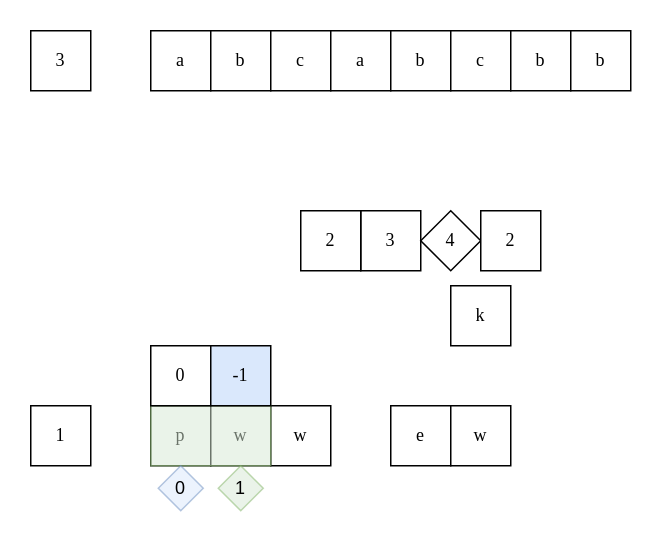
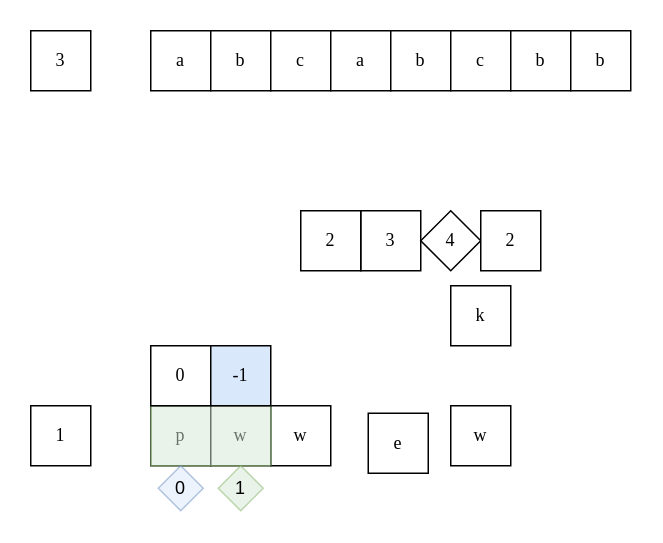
- <mxCell id="2" value="&lt;font face=&quot;Lucida Console&quot;&gt;e&lt;/font&gt;" style="rounded=0;whiteSpace=wrap;html=1;" parent="1" vertex="1"><mxGeometry x="260" y="270" width="40" height="40" as="geometry" /></mxCell>
+ <mxCell id="2" value="&lt;font face=&quot;Lucida Console&quot;&gt;e&lt;/font&gt;" style="rounded=0;whiteSpace=wrap;html=1;" parent="1" vertex="1"><mxGeometry x="245" y="275" width="40" height="40" as="geometry" /></mxCell>
